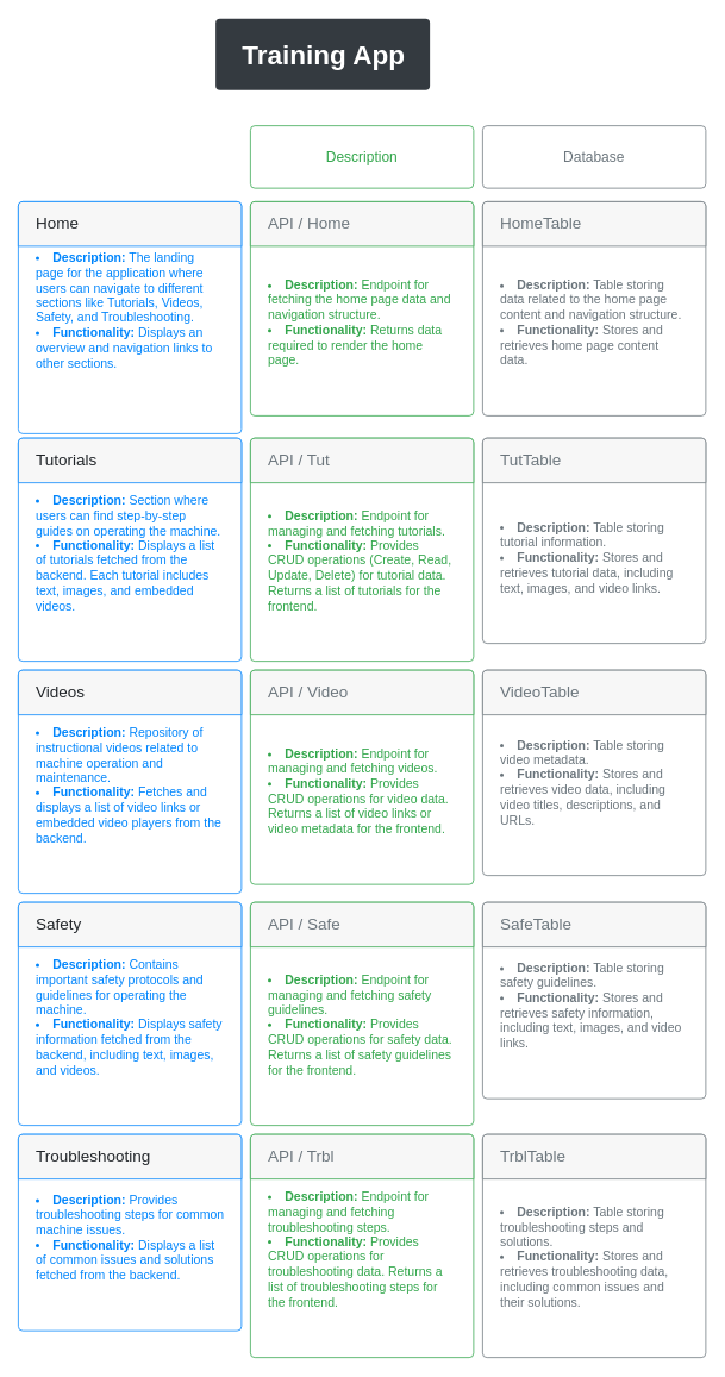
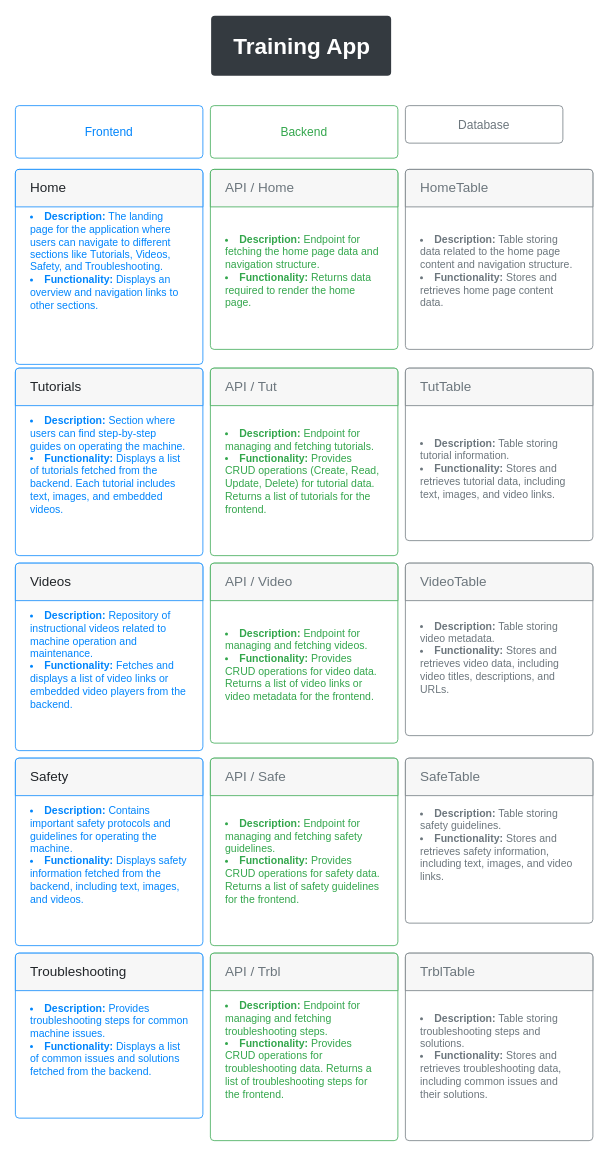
- <mxCell id="35" value="&amp;nbsp; &amp;nbsp;Training App" style="html=1;shadow=0;dashed=0;shape=mxgraph.bootstrap.rrect;rSize=5;strokeColor=none;strokeWidth=1;fillColor=#343A40;fontColor=#FFFFFF;whiteSpace=wrap;align=left;verticalAlign=middle;spacingLeft=0;fontStyle=1;fontSize=30;spacing=5;" vertex="1" parent="1"><mxGeometry x="241" y="20" width="240" height="80" as="geometry" /></mxCell>
+ <mxCell id="35" value="&amp;nbsp; &amp;nbsp;Training App" style="html=1;shadow=0;dashed=0;shape=mxgraph.bootstrap.rrect;rSize=5;strokeColor=none;strokeWidth=1;fillColor=#343A40;fontColor=#FFFFFF;whiteSpace=wrap;align=left;verticalAlign=middle;spacingLeft=0;fontStyle=1;fontSize=30;spacing=5;" vertex="1" parent="1"><mxGeometry x="281" y="20" width="240" height="80" as="geometry" /></mxCell>
+ <mxCell id="32" value="Frontend" style="html=1;shadow=0;dashed=0;shape=mxgraph.bootstrap.rrect;rSize=5;strokeColor=#0085FC;strokeWidth=1;fillColor=none;fontColor=#0085FC;whiteSpace=wrap;align=center;verticalAlign=middle;spacingLeft=0;fontStyle=0;fontSize=16;spacing=5;" vertex="1" parent="1"><mxGeometry x="20" y="140" width="250" height="70" as="geometry" /></mxCell>
- <mxCell id="33" value="Description" style="html=1;shadow=0;dashed=0;shape=mxgraph.bootstrap.rrect;rSize=5;strokeColor=#33A64C;strokeWidth=1;fillColor=none;fontColor=#33A64C;whiteSpace=wrap;align=center;verticalAlign=middle;spacingLeft=0;fontStyle=0;fontSize=16;spacing=5;" vertex="1" parent="1"><mxGeometry x="280" y="140" width="250" height="70" as="geometry" /></mxCell>
+ <mxCell id="33" value="Backend" style="html=1;shadow=0;dashed=0;shape=mxgraph.bootstrap.rrect;rSize=5;strokeColor=#33A64C;strokeWidth=1;fillColor=none;fontColor=#33A64C;whiteSpace=wrap;align=center;verticalAlign=middle;spacingLeft=0;fontStyle=0;fontSize=16;spacing=5;" vertex="1" parent="1"><mxGeometry x="280" y="140" width="250" height="70" as="geometry" /></mxCell>
- <mxCell id="34" value="Database" style="html=1;shadow=0;dashed=0;shape=mxgraph.bootstrap.rrect;rSize=5;strokeColor=#6C767D;strokeWidth=1;fillColor=none;fontColor=#6C767D;whiteSpace=wrap;align=center;verticalAlign=middle;spacingLeft=0;fontStyle=0;fontSize=16;spacing=5;" vertex="1" parent="1"><mxGeometry x="540" y="140" width="250" height="70" as="geometry" /></mxCell>
+ <mxCell id="34" value="Database" style="html=1;shadow=0;dashed=0;shape=mxgraph.bootstrap.rrect;rSize=5;strokeColor=#6C767D;strokeWidth=1;fillColor=none;fontColor=#6C767D;whiteSpace=wrap;align=center;verticalAlign=middle;spacingLeft=0;fontStyle=0;fontSize=16;spacing=5;" vertex="1" parent="1"><mxGeometry x="540" y="140" width="210" height="50" as="geometry" /></mxCell>
